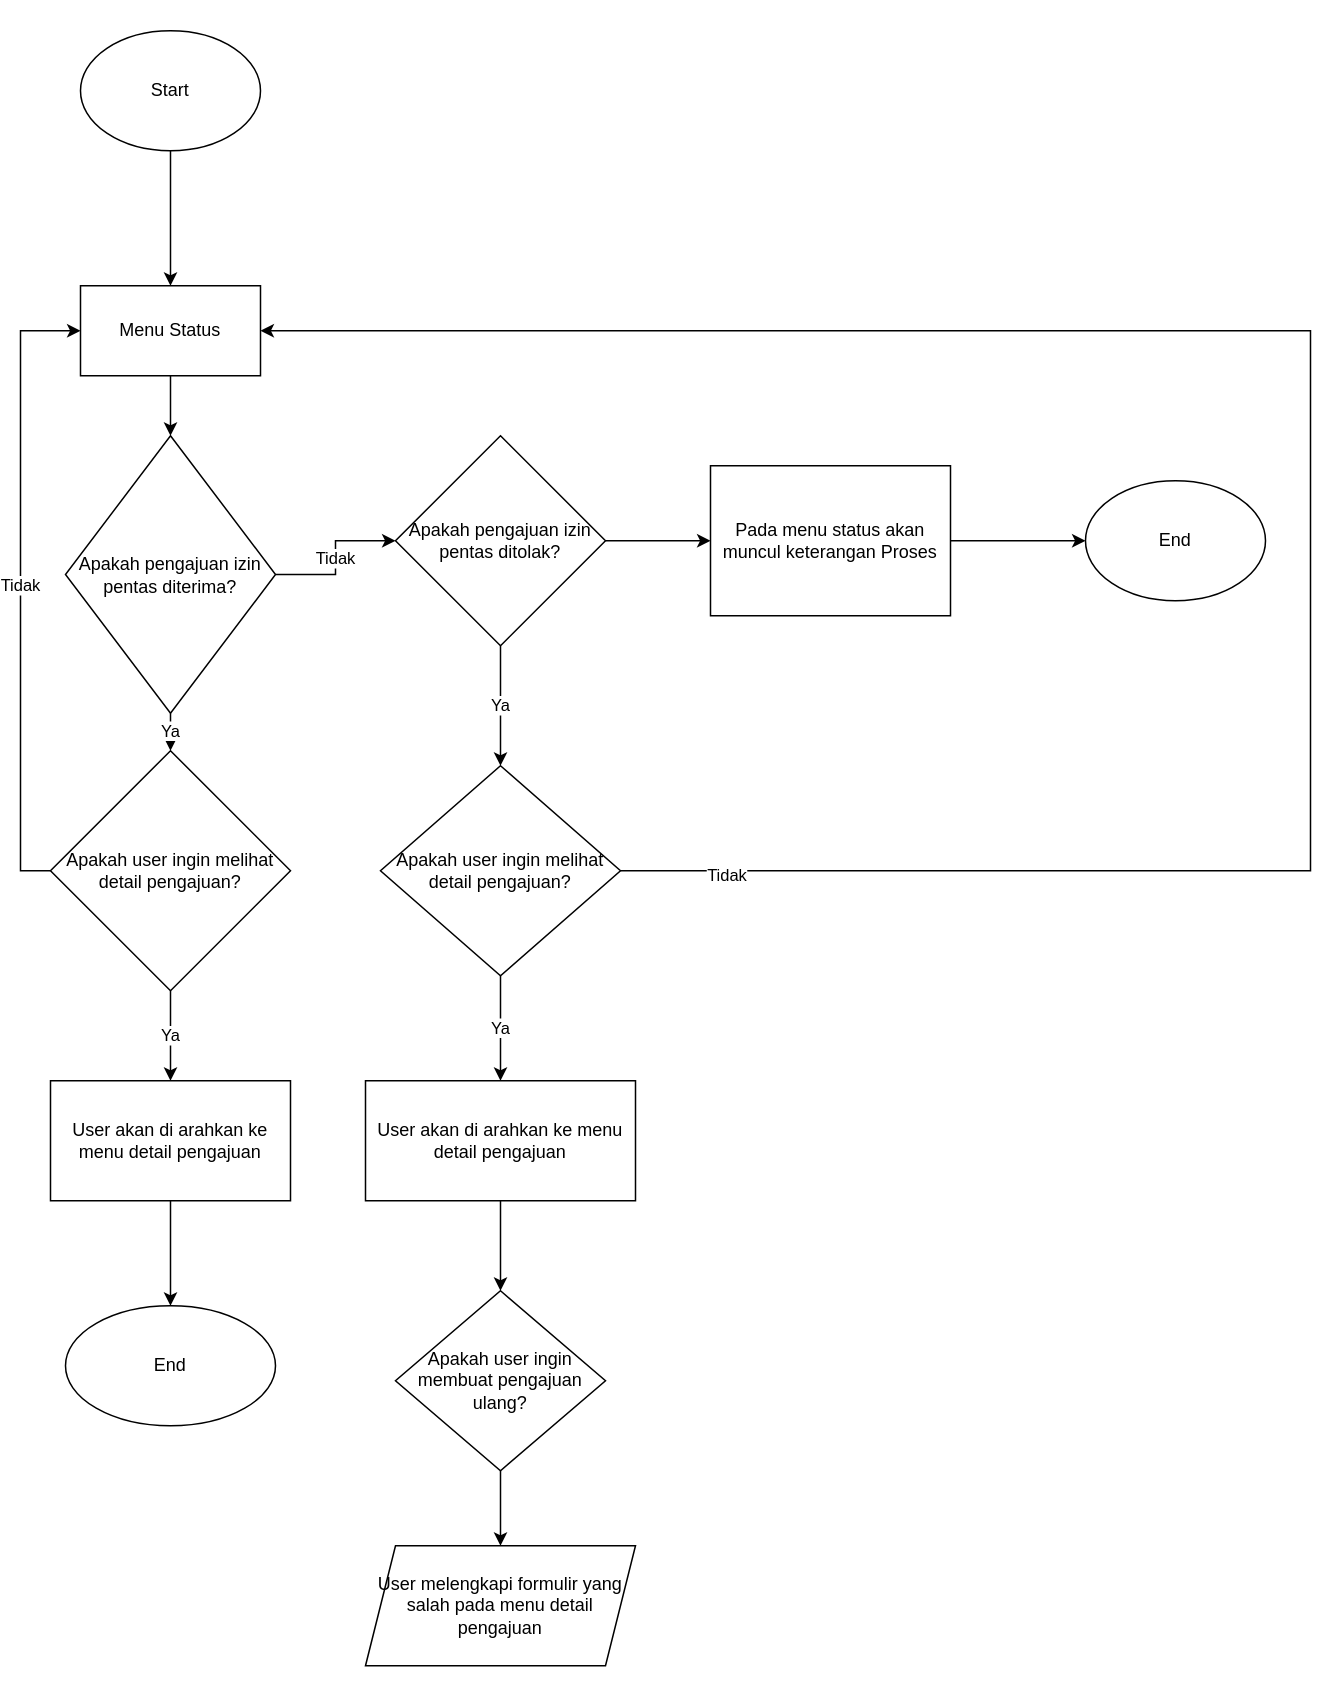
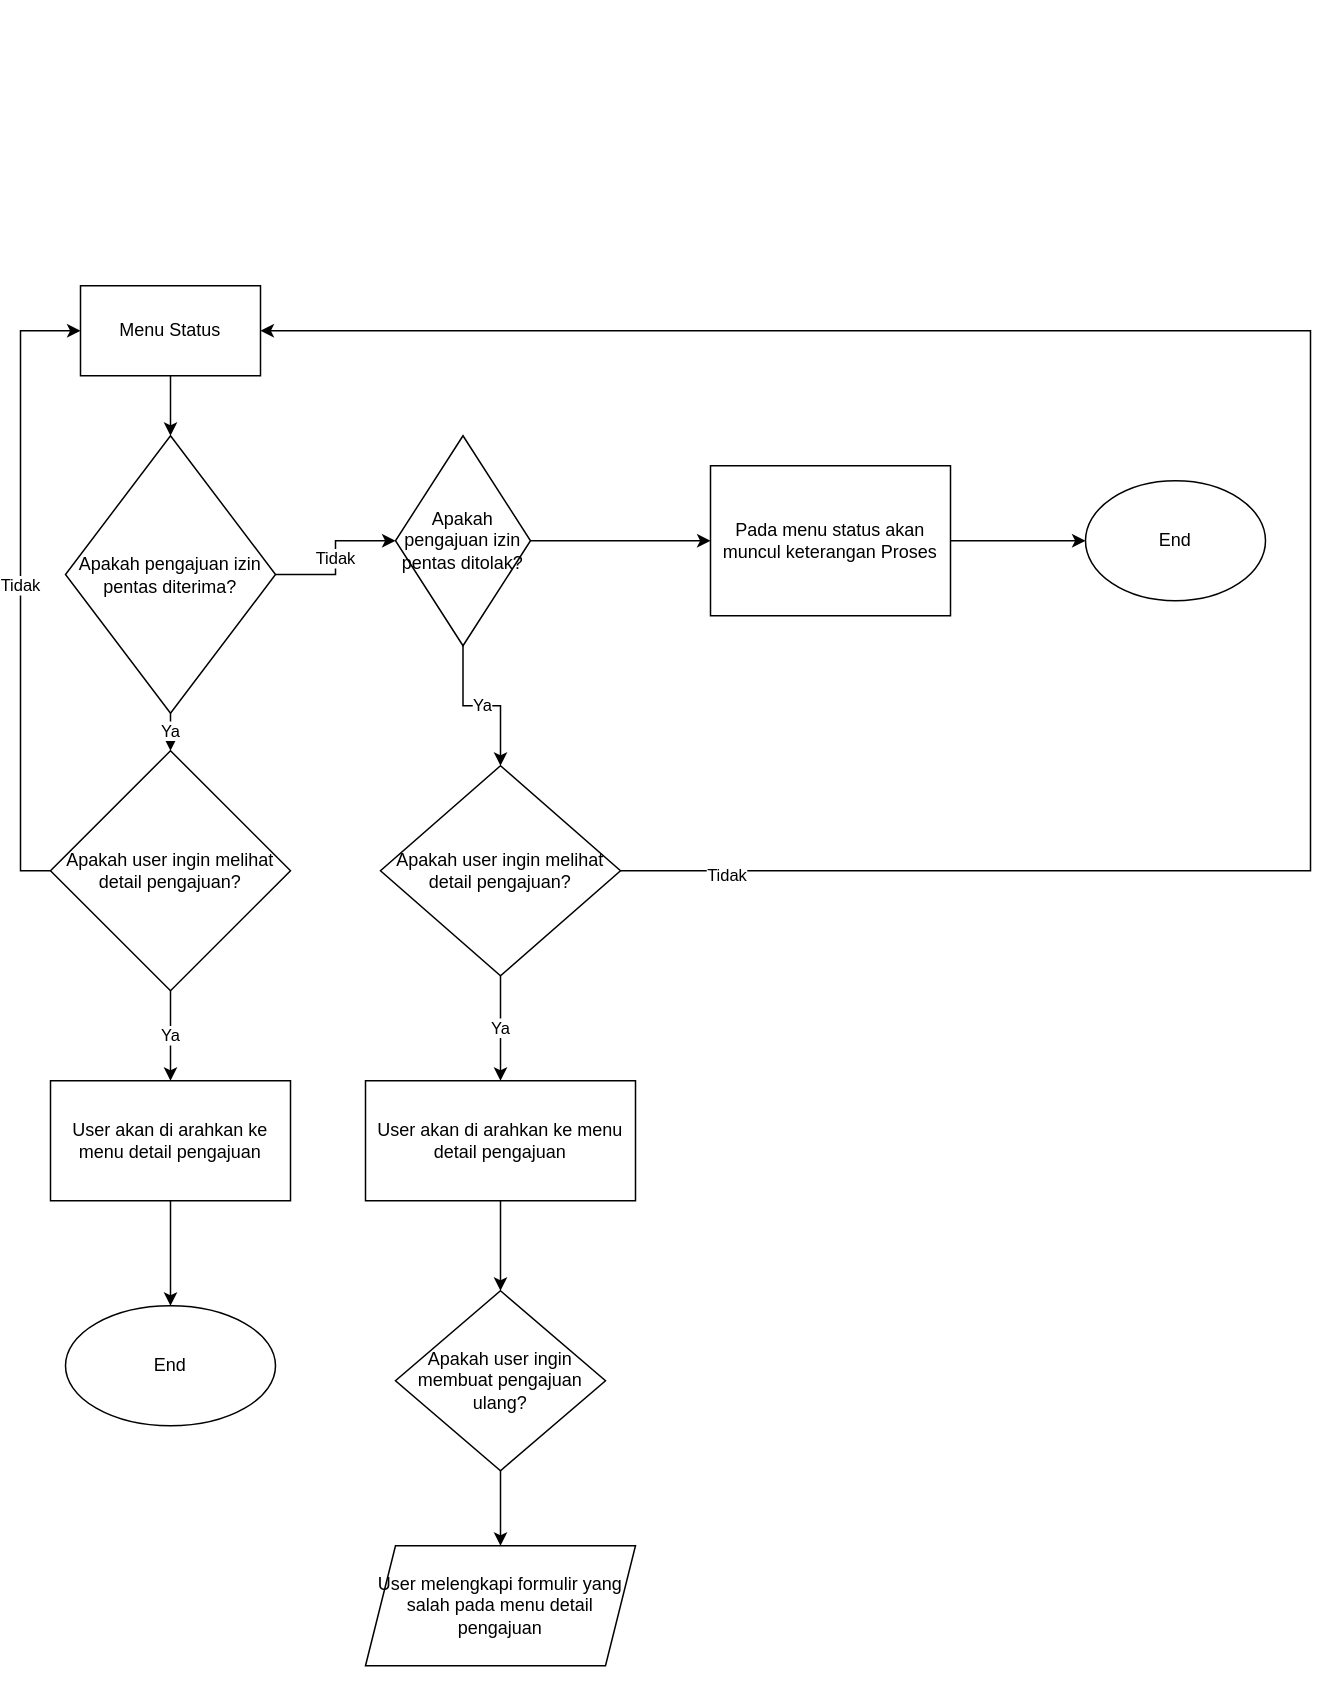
- <mxCell id="3" value="Start" style="ellipse;whiteSpace=wrap;html=1;" vertex="1" parent="1"><mxGeometry x="40" y="20" width="120" height="80" as="geometry" /></mxCell>
- <mxCell id="2" value="" style="edgeStyle=orthogonalEdgeStyle;rounded=0;orthogonalLoop=1;jettySize=auto;html=1;" edge="1" parent="1" source="3" target="5"><mxGeometry relative="1" as="geometry" /></mxCell>
- <mxCell id="14" value="Apakah pengajuan izin pentas ditolak?" style="rhombus;whiteSpace=wrap;html=1;" vertex="1" parent="1"><mxGeometry x="250" y="290" width="140" height="140" as="geometry" /></mxCell>
+ <mxCell id="14" value="Apakah pengajuan izin pentas ditolak?" style="rhombus;whiteSpace=wrap;html=1;" vertex="1" parent="1"><mxGeometry x="250" y="290" width="90" height="140" as="geometry" /></mxCell>
